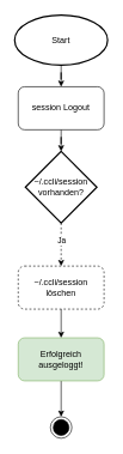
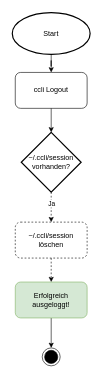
- <mxCell id="4" value="session Logout" style="rounded=1;whiteSpace=wrap;html=1;" vertex="1" parent="1"><mxGeometry x="25" y="120" width="120" height="60" as="geometry" /></mxCell>
+ <mxCell id="4" value="ccli Logout" style="rounded=1;whiteSpace=wrap;html=1;" vertex="1" parent="1"><mxGeometry x="25" y="120" width="120" height="60" as="geometry" /></mxCell>
- <mxCell id="7" value="~/.ccli/session vorhanden?" style="strokeWidth=2;html=1;shape=mxgraph.flowchart.decision;whiteSpace=wrap;" vertex="1" parent="1"><mxGeometry x="35" y="210" width="100" height="100" as="geometry" /></mxCell>
+ <mxCell id="7" value="~/.ccli/session vorhanden?" style="strokeWidth=2;html=1;shape=mxgraph.flowchart.decision;whiteSpace=wrap;" vertex="1" parent="1"><mxGeometry x="35" y="220" width="100" height="100" as="geometry" /></mxCell>
- <mxCell id="12" style="edgeStyle=orthogonalEdgeStyle;rounded=0;orthogonalLoop=1;jettySize=auto;html=1;" edge="1" parent="1" source="13" target="10"><mxGeometry relative="1" as="geometry" /></mxCell>
+ <mxCell id="12" style="edgeStyle=orthogonalEdgeStyle;rounded=0;orthogonalLoop=1;jettySize=auto;html=1;dashed=1;" edge="1" parent="1" source="13" target="10"><mxGeometry relative="1" as="geometry" /></mxCell>
